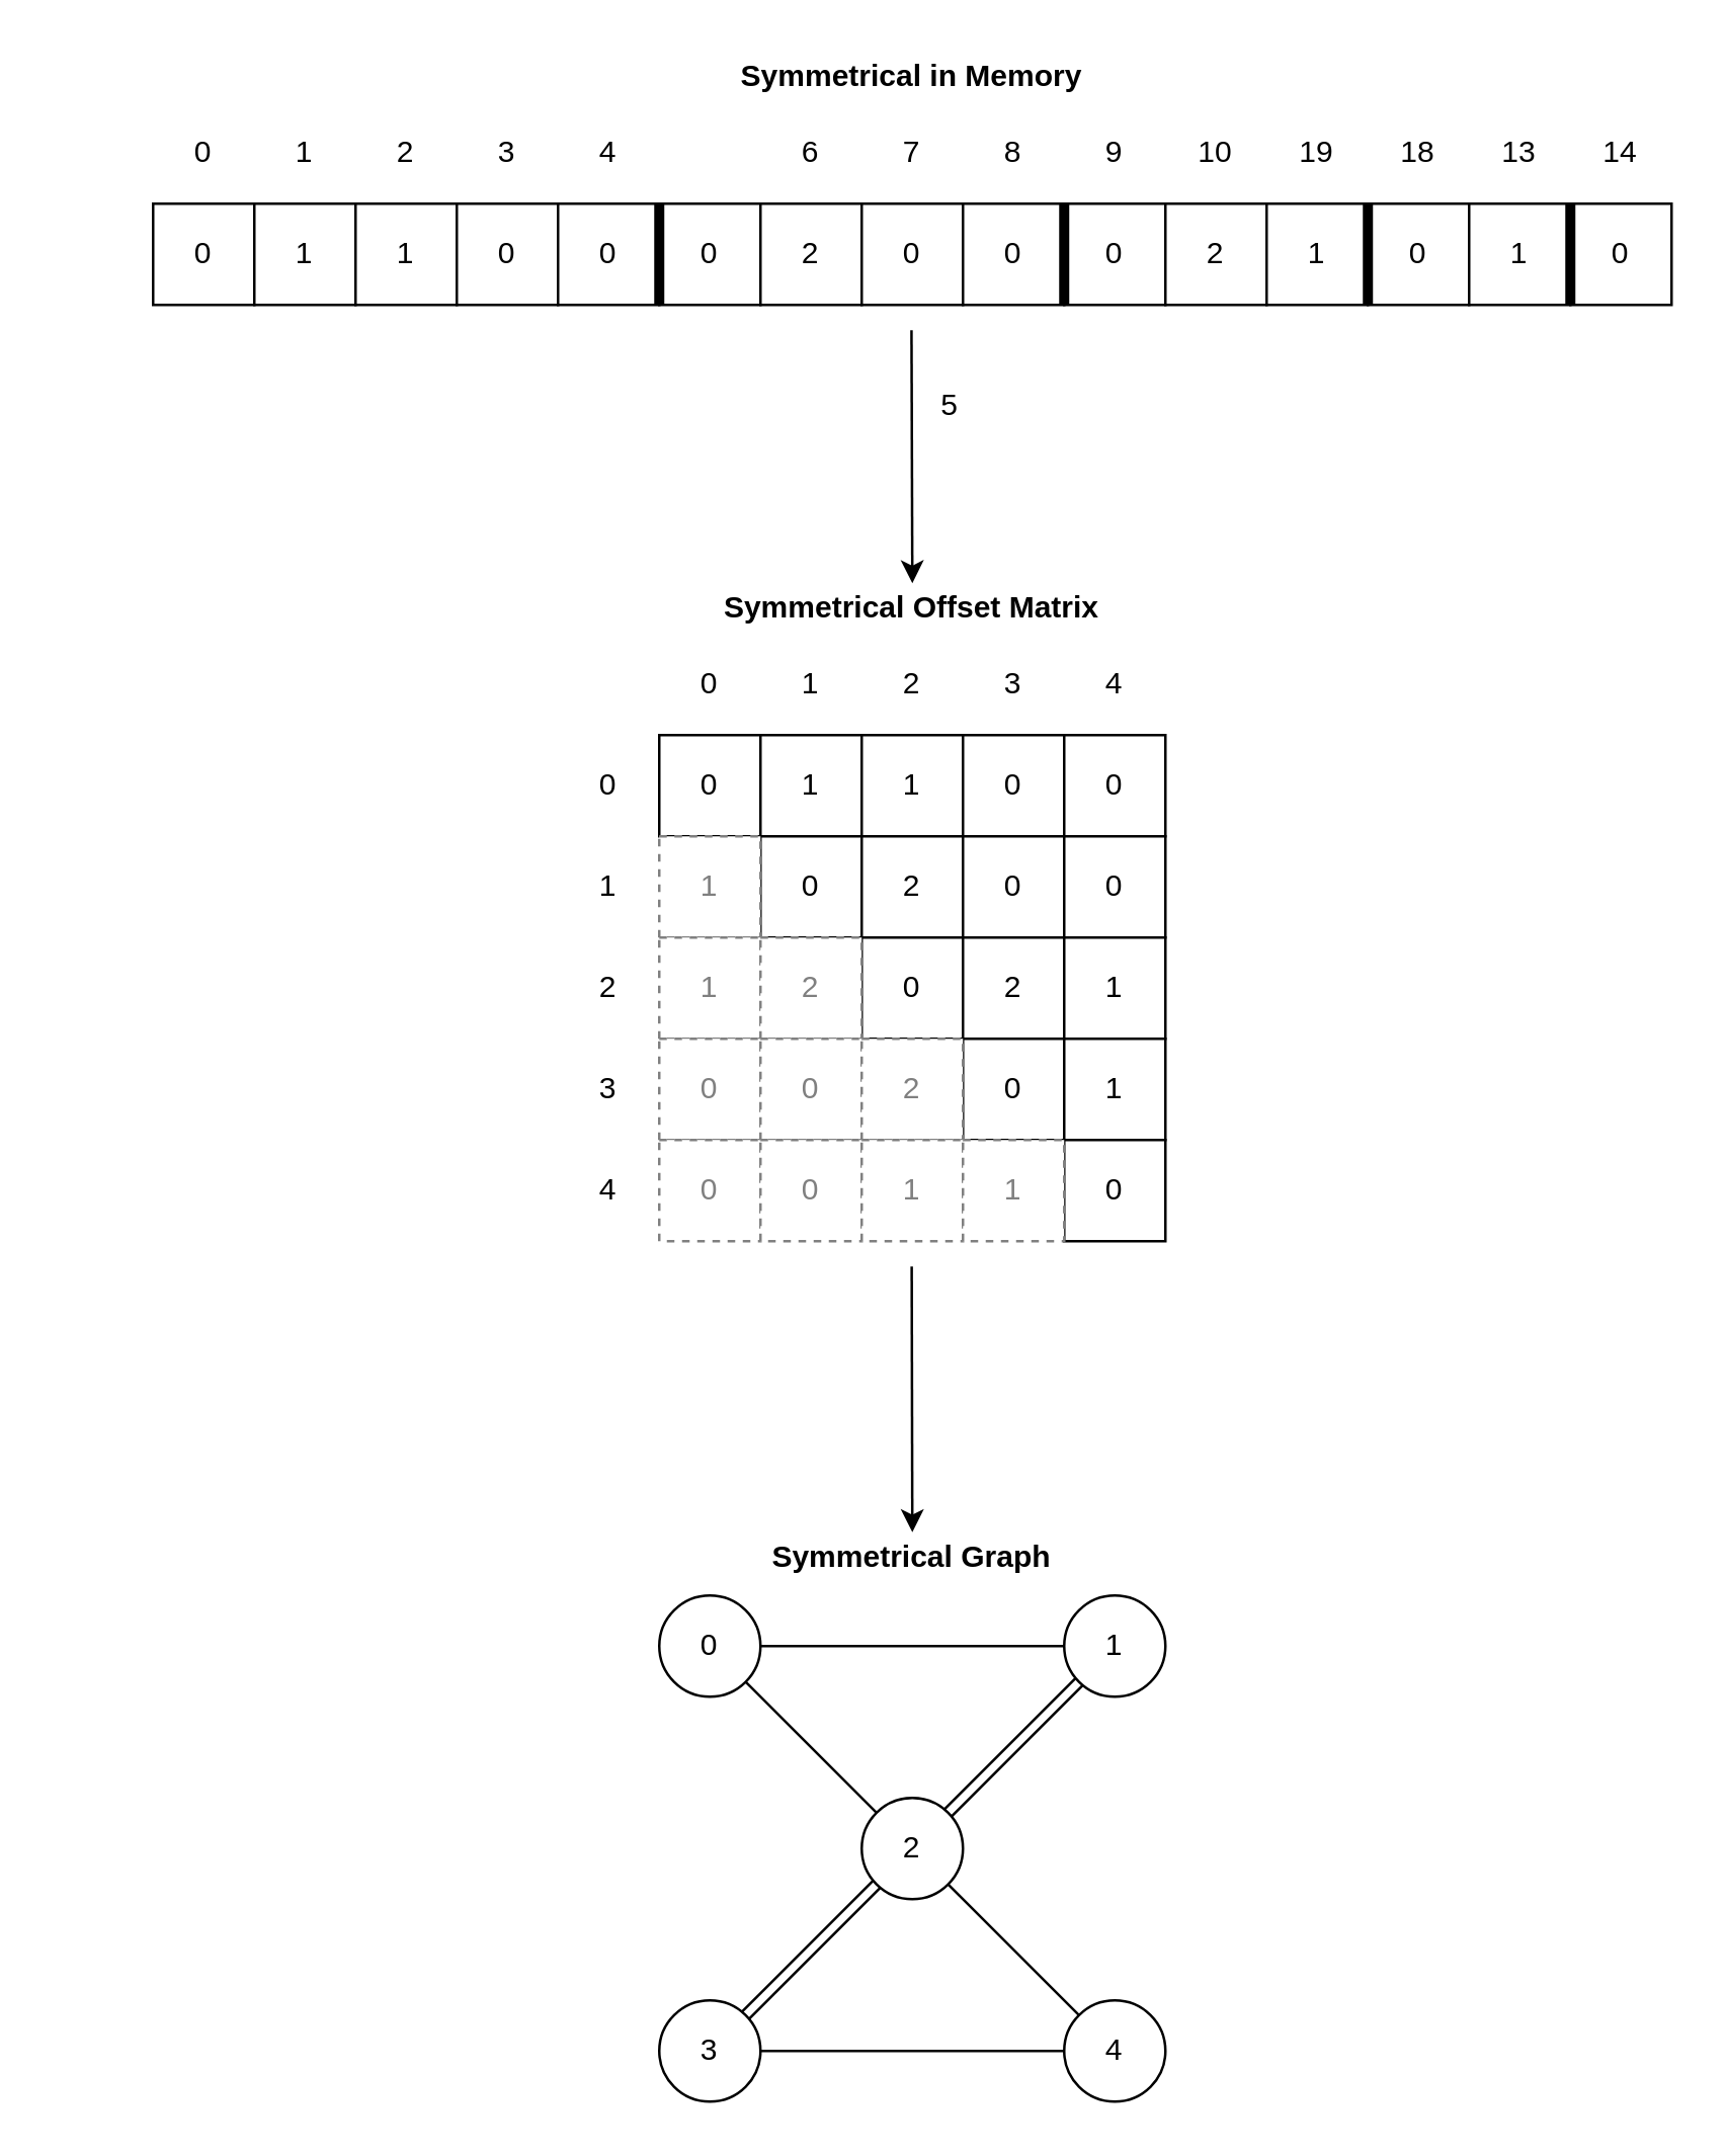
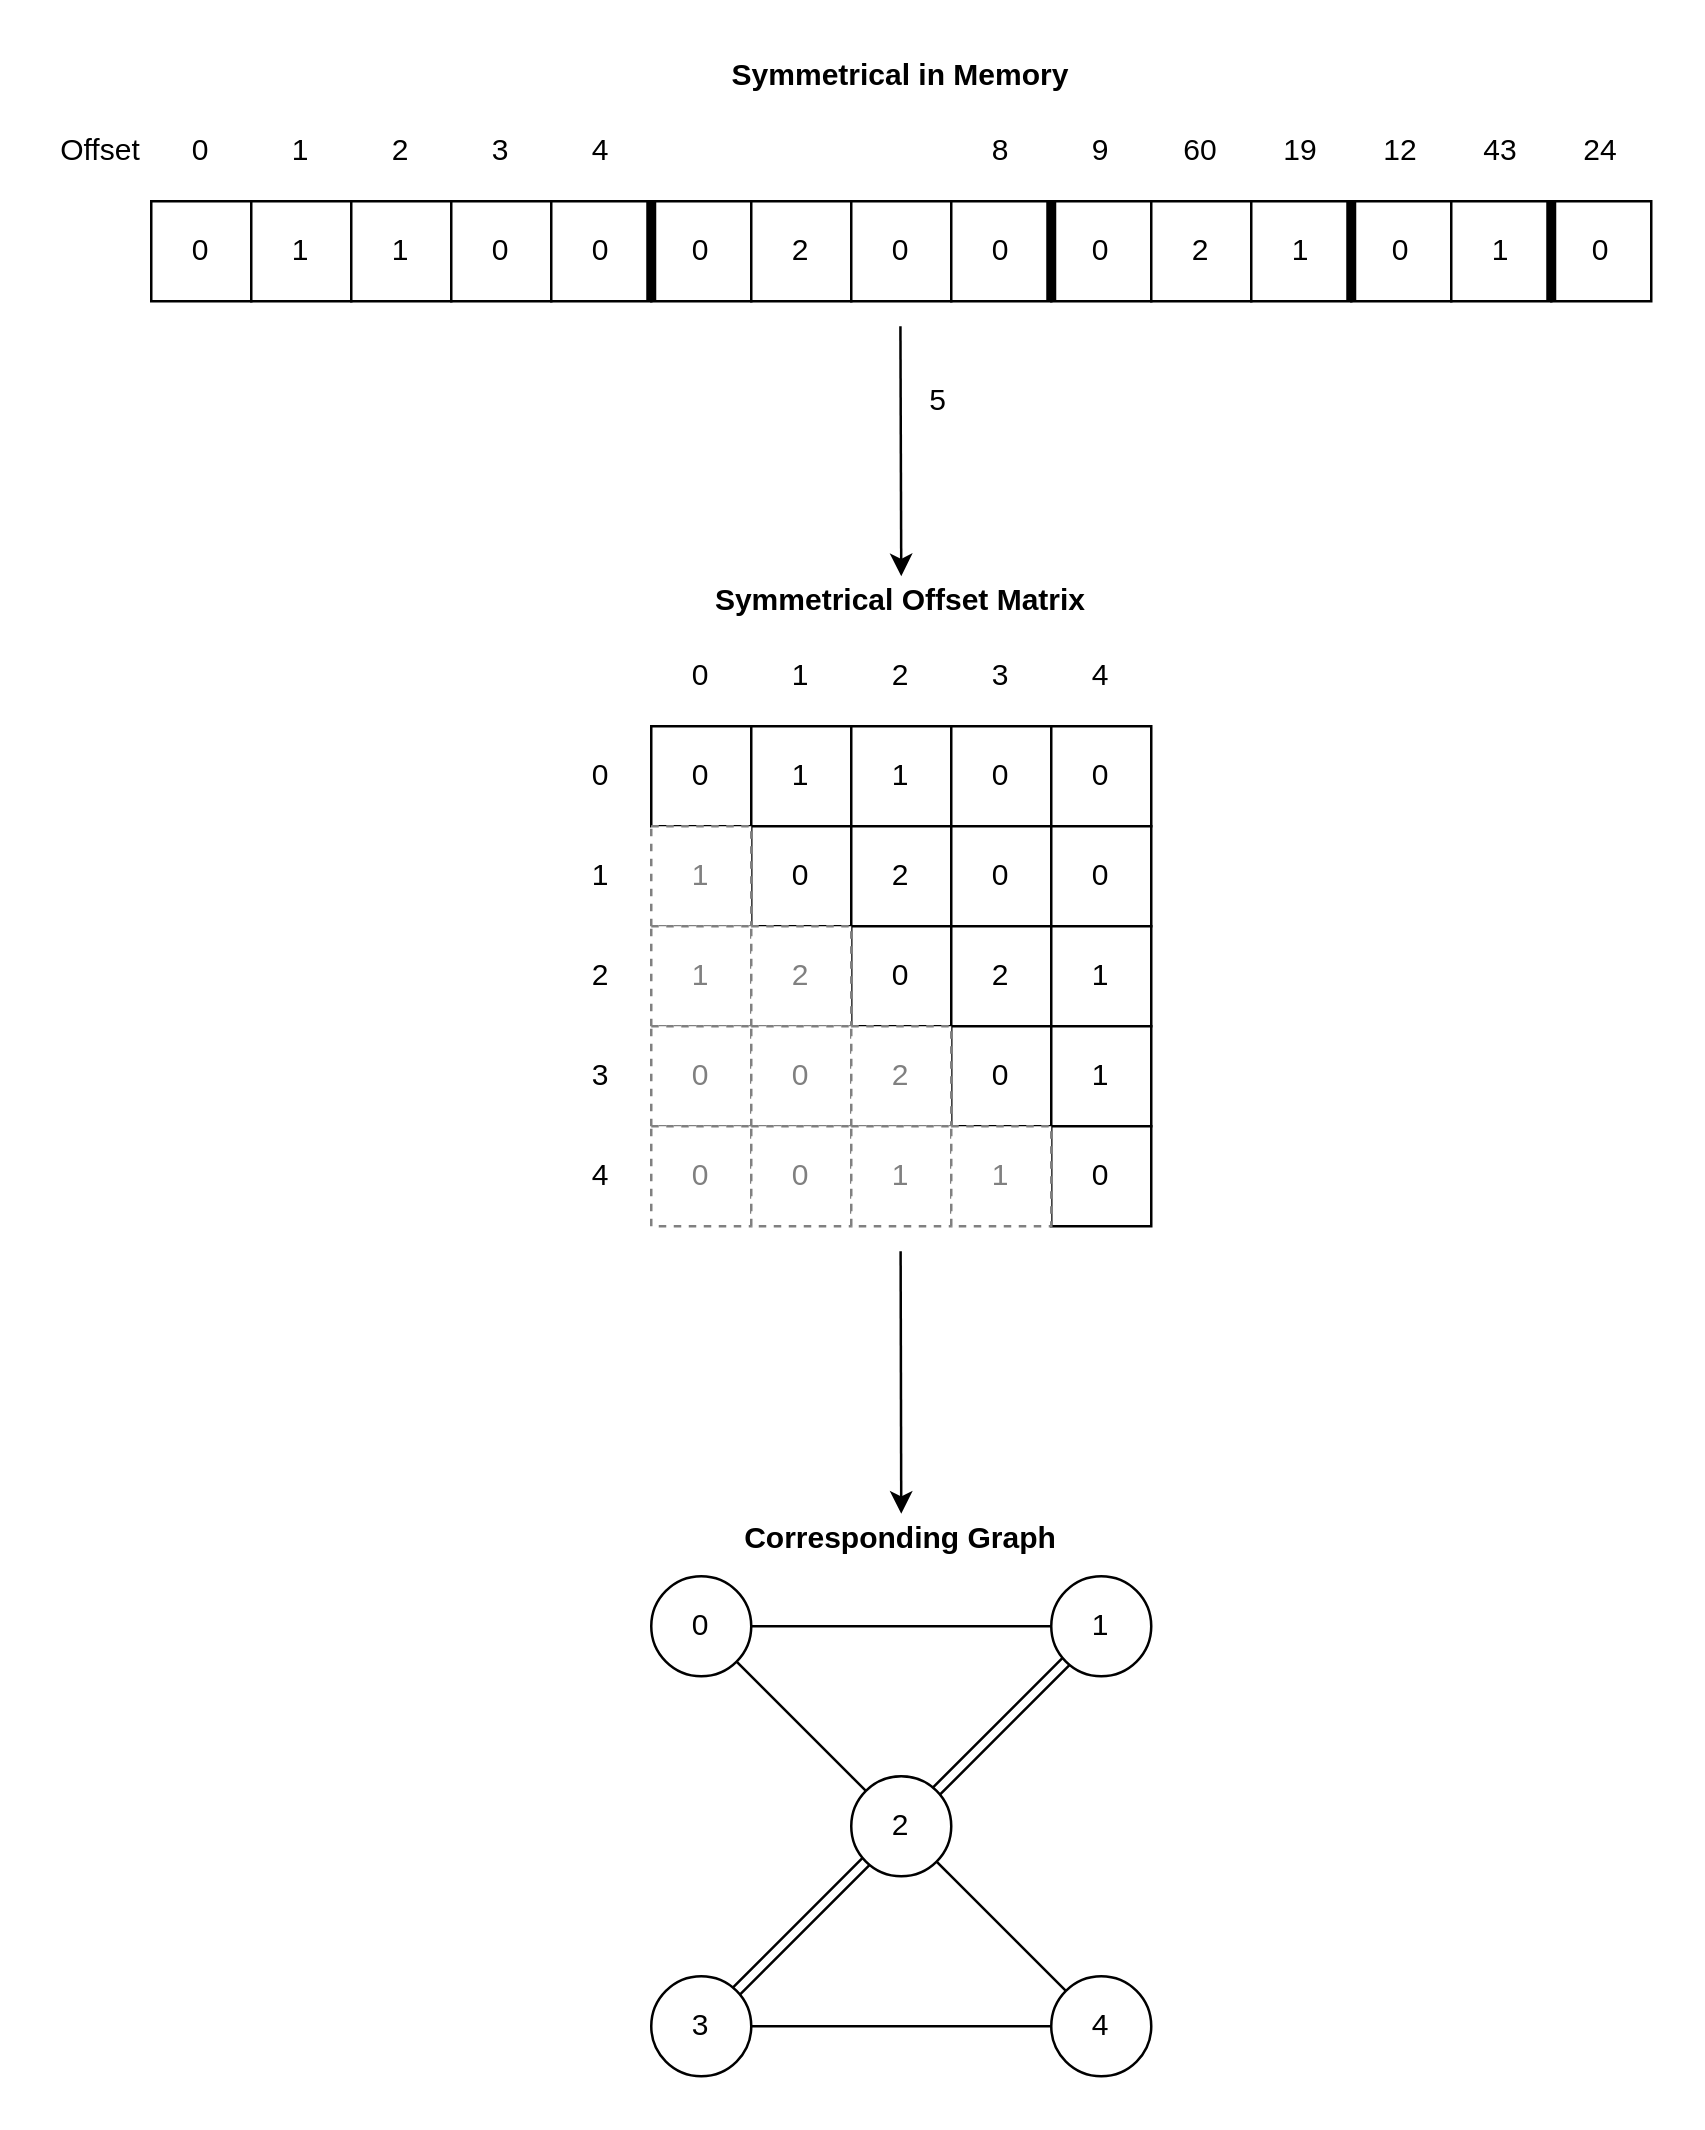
+ <mxCell id="87" value="Offset" style="text;html=1;strokeColor=none;fillColor=none;align=center;verticalAlign=middle;whiteSpace=wrap;rounded=0;fontColor=#000000;" parent="1" vertex="1"><mxGeometry x="20" y="50" width="40" height="20" as="geometry" /></mxCell>
- <mxCell id="77" value="6" style="text;html=1;strokeColor=none;fillColor=none;align=center;verticalAlign=middle;whiteSpace=wrap;rounded=0;dashed=1;" parent="1" vertex="1"><mxGeometry x="300" y="40" width="40" height="40" as="geometry" /></mxCell>
- <mxCell id="78" value="7" style="text;html=1;strokeColor=none;fillColor=none;align=center;verticalAlign=middle;whiteSpace=wrap;rounded=0;dashed=1;" parent="1" vertex="1"><mxGeometry x="340" y="40" width="40" height="40" as="geometry" /></mxCell>
- <mxCell id="81" value="10" style="text;html=1;strokeColor=none;fillColor=none;align=center;verticalAlign=middle;whiteSpace=wrap;rounded=0;dashed=1;" parent="1" vertex="1"><mxGeometry x="460" y="40" width="40" height="40" as="geometry" /></mxCell>
+ <mxCell id="81" value="60" style="text;html=1;strokeColor=none;fillColor=none;align=center;verticalAlign=middle;whiteSpace=wrap;rounded=0;dashed=1;" parent="1" vertex="1"><mxGeometry x="460" y="40" width="40" height="40" as="geometry" /></mxCell>
- <mxCell id="83" value="18" style="text;html=1;strokeColor=none;fillColor=none;align=center;verticalAlign=middle;whiteSpace=wrap;rounded=0;dashed=1;" parent="1" vertex="1"><mxGeometry x="540" y="40" width="40" height="40" as="geometry" /></mxCell>
+ <mxCell id="83" value="12" style="text;html=1;strokeColor=none;fillColor=none;align=center;verticalAlign=middle;whiteSpace=wrap;rounded=0;dashed=1;" parent="1" vertex="1"><mxGeometry x="540" y="40" width="40" height="40" as="geometry" /></mxCell>
- <mxCell id="84" value="13" style="text;html=1;strokeColor=none;fillColor=none;align=center;verticalAlign=middle;whiteSpace=wrap;rounded=0;dashed=1;" parent="1" vertex="1"><mxGeometry x="580" y="40" width="40" height="40" as="geometry" /></mxCell>
+ <mxCell id="84" value="43" style="text;html=1;strokeColor=none;fillColor=none;align=center;verticalAlign=middle;whiteSpace=wrap;rounded=0;dashed=1;" parent="1" vertex="1"><mxGeometry x="580" y="40" width="40" height="40" as="geometry" /></mxCell>
- <mxCell id="85" value="14" style="text;html=1;strokeColor=none;fillColor=none;align=center;verticalAlign=middle;whiteSpace=wrap;rounded=0;dashed=1;" parent="1" vertex="1"><mxGeometry x="620" y="40" width="40" height="40" as="geometry" /></mxCell>
+ <mxCell id="85" value="24" style="text;html=1;strokeColor=none;fillColor=none;align=center;verticalAlign=middle;whiteSpace=wrap;rounded=0;dashed=1;" parent="1" vertex="1"><mxGeometry x="620" y="40" width="40" height="40" as="geometry" /></mxCell>
- <mxCell id="50" value="Symmetrical Graph" style="text;html=1;strokeColor=none;fillColor=none;align=center;verticalAlign=middle;whiteSpace=wrap;rounded=0;fontColor=#000000;fontStyle=1" parent="1" vertex="1"><mxGeometry x="260" y="605" width="200" height="20" as="geometry" /></mxCell>
+ <mxCell id="50" value="Corresponding Graph" style="text;html=1;strokeColor=none;fillColor=none;align=center;verticalAlign=middle;whiteSpace=wrap;rounded=0;fontColor=#000000;fontStyle=1" parent="1" vertex="1"><mxGeometry x="260" y="605" width="200" height="20" as="geometry" /></mxCell>
